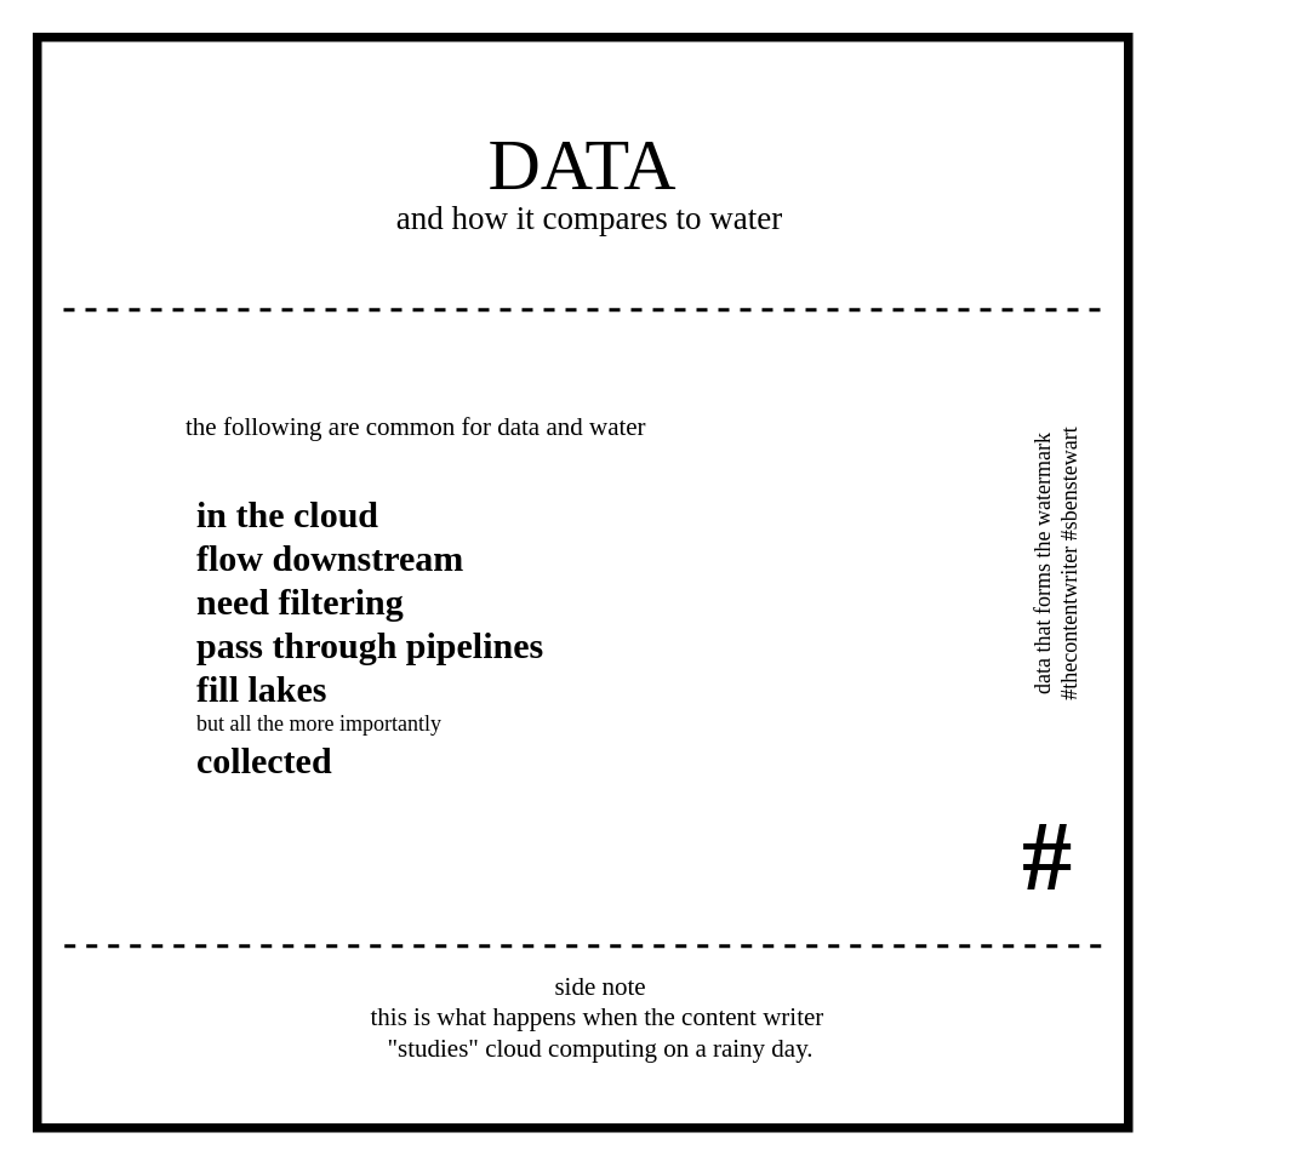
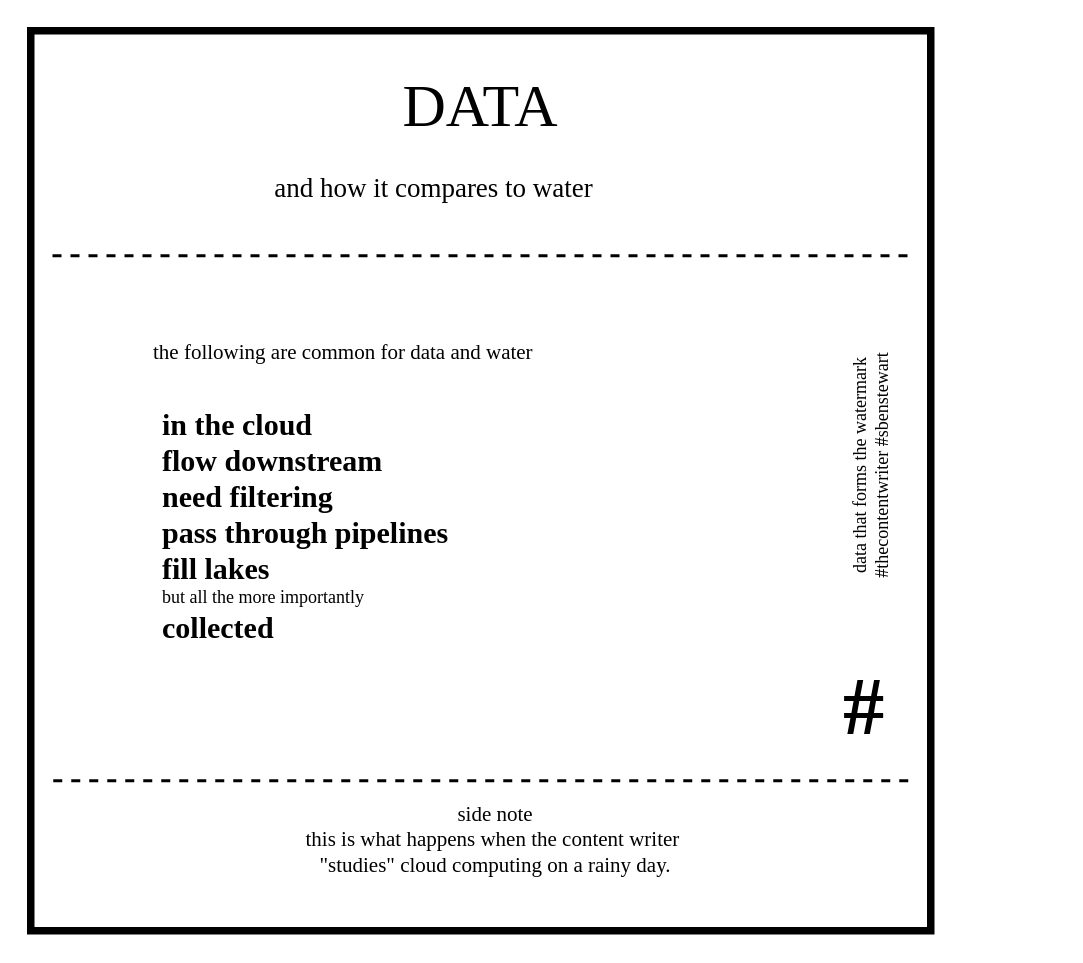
- <mxCell id="4" value="&lt;span style=&quot;font-family: &amp;#34;xkcd&amp;#34; ; font-size: 40px&quot;&gt;DATA&lt;/span&gt;&lt;font face=&quot;xkcd&quot;&gt;&lt;br&gt;&lt;/font&gt;" style="text;html=1;strokeColor=none;fillColor=none;align=center;verticalAlign=middle;whiteSpace=wrap;rounded=0;" parent="1" vertex="1"><mxGeometry x="110" y="80" width="420" height="20" as="geometry" /></mxCell>
+ <mxCell id="4" value="&lt;span style=&quot;font-family: &amp;#34;xkcd&amp;#34; ; font-size: 40px&quot;&gt;DATA&lt;/span&gt;&lt;font face=&quot;xkcd&quot;&gt;&lt;br&gt;&lt;/font&gt;" style="text;html=1;strokeColor=none;fillColor=none;align=center;verticalAlign=middle;whiteSpace=wrap;rounded=0;" parent="1" vertex="1"><mxGeometry x="110" y="60" width="420" height="20" as="geometry" /></mxCell>
- <mxCell id="5" value="&lt;p&gt;&lt;font face=&quot;xkcd&quot;&gt;&lt;span style=&quot;font-size: 18px&quot;&gt;and how it compares to water&lt;/span&gt;&lt;/font&gt;&lt;/p&gt;" style="text;html=1;strokeColor=none;fillColor=none;align=center;verticalAlign=middle;whiteSpace=wrap;rounded=0;" parent="1" vertex="1"><mxGeometry x="84" y="110" width="480" height="20" as="geometry" /></mxCell>
+ <mxCell id="5" value="&lt;p&gt;&lt;font face=&quot;xkcd&quot;&gt;&lt;span style=&quot;font-size: 18px&quot;&gt;and how it compares to water&lt;/span&gt;&lt;/font&gt;&lt;/p&gt;" style="text;html=1;strokeColor=none;fillColor=none;align=center;verticalAlign=middle;whiteSpace=wrap;rounded=0;" parent="1" vertex="1"><mxGeometry x="49" y="115" width="480" height="20" as="geometry" /></mxCell>
